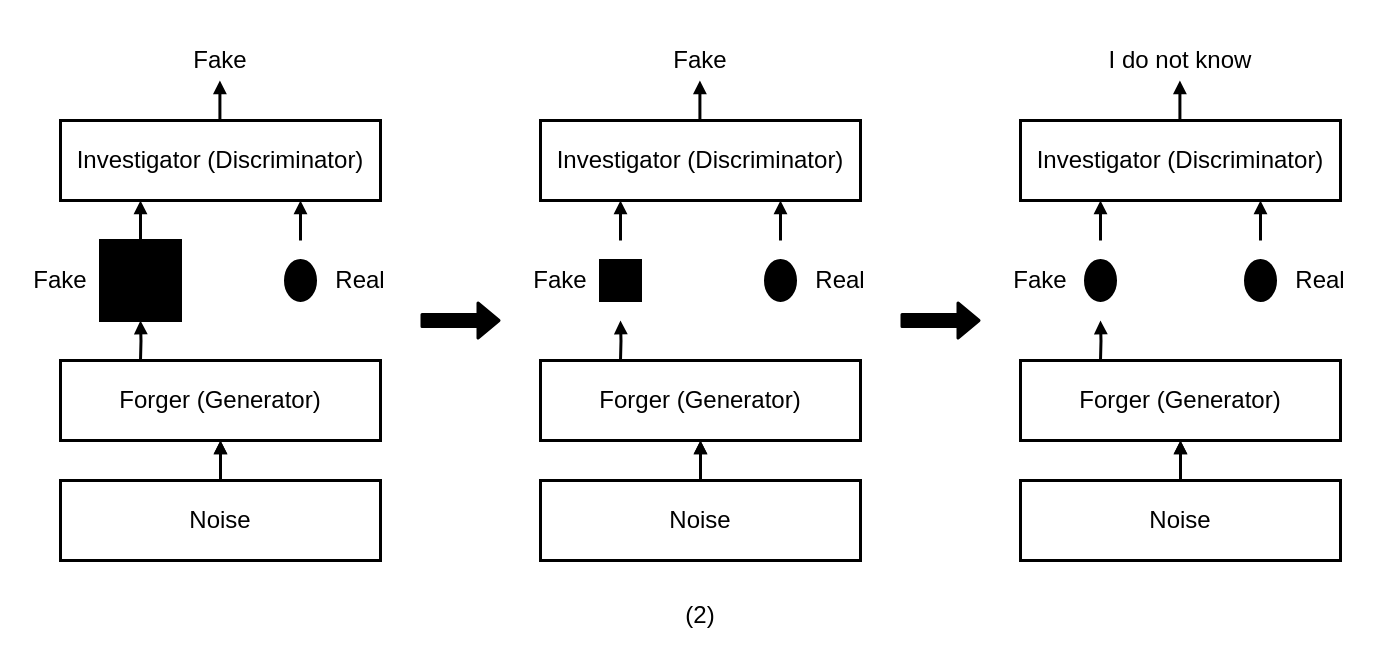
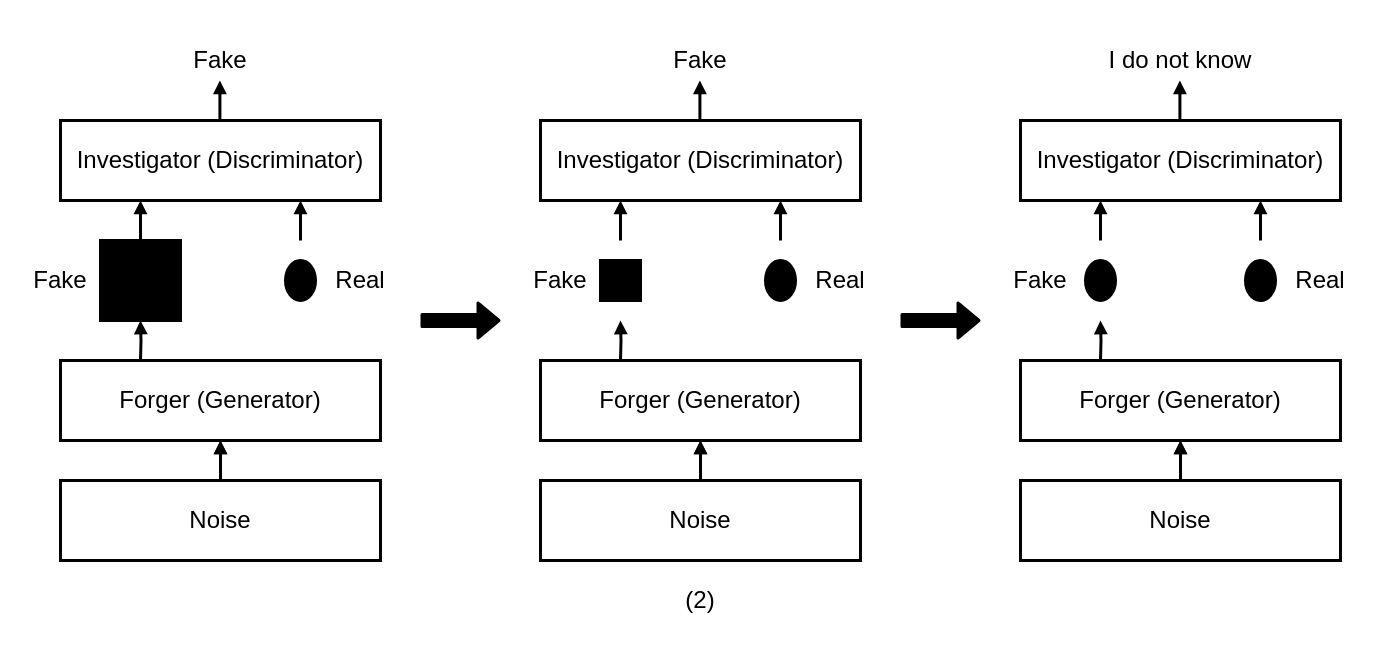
- <mxCell id="55" value="&lt;span style=&quot;font-size: 24px&quot;&gt;(2)&lt;/span&gt;" style="text;html=1;strokeColor=none;fillColor=none;align=center;verticalAlign=middle;whiteSpace=wrap;rounded=0;strokeWidth=3;" parent="1" vertex="1"><mxGeometry x="540" y="575" width="320" height="80" as="geometry" /></mxCell>
+ <mxCell id="55" value="&lt;span style=&quot;font-size: 24px&quot;&gt;(2)&lt;/span&gt;" style="text;html=1;strokeColor=none;fillColor=none;align=center;verticalAlign=middle;whiteSpace=wrap;rounded=0;strokeWidth=3;" parent="1" vertex="1"><mxGeometry x="540" y="560" width="320" height="80" as="geometry" /></mxCell>
